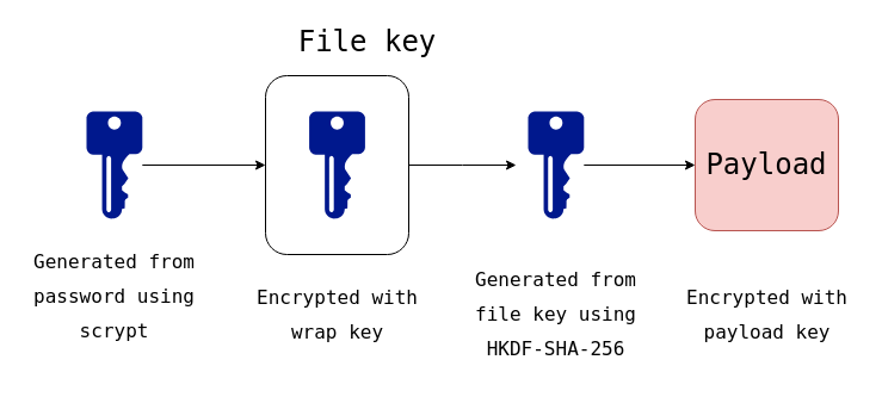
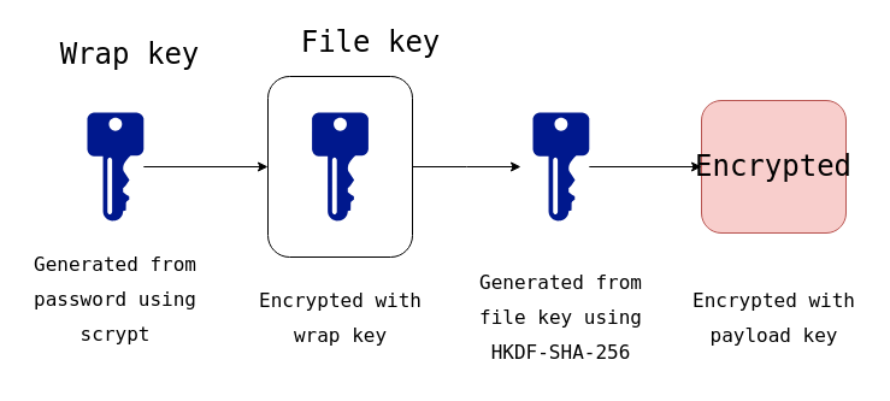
+ <mxCell id="10" value="Wrap key" style="text;html=1;align=center;verticalAlign=middle;resizable=0;points=[];autosize=1;strokeColor=none;fillColor=none;fontSize=24;fontFamily=monospace;" vertex="1" parent="1"><mxGeometry x="42" y="30" width="130" height="30" as="geometry" /></mxCell>
- <mxCell id="9" value="&lt;font face=&quot;monospace&quot; style=&quot;font-size: 24px&quot;&gt;Payload&lt;/font&gt;" style="rounded=1;whiteSpace=wrap;html=1;fillColor=#f8cecc;strokeColor=#b85450;" vertex="1" parent="1"><mxGeometry x="582" y="83" width="120" height="110" as="geometry" /></mxCell>
+ <mxCell id="9" value="&lt;font face=&quot;monospace&quot; style=&quot;font-size: 24px&quot;&gt;Encrypted&lt;/font&gt;" style="rounded=1;whiteSpace=wrap;html=1;fillColor=#f8cecc;strokeColor=#b85450;" vertex="1" parent="1"><mxGeometry x="582" y="83" width="120" height="110" as="geometry" /></mxCell>
